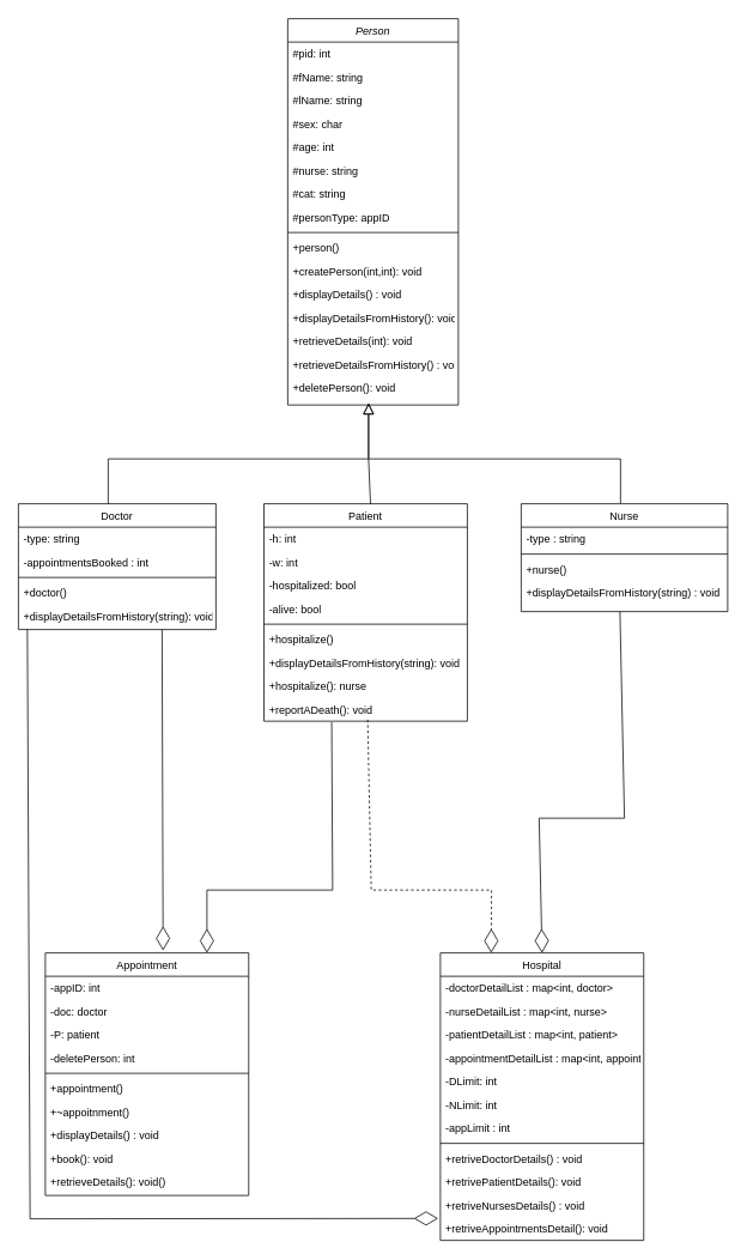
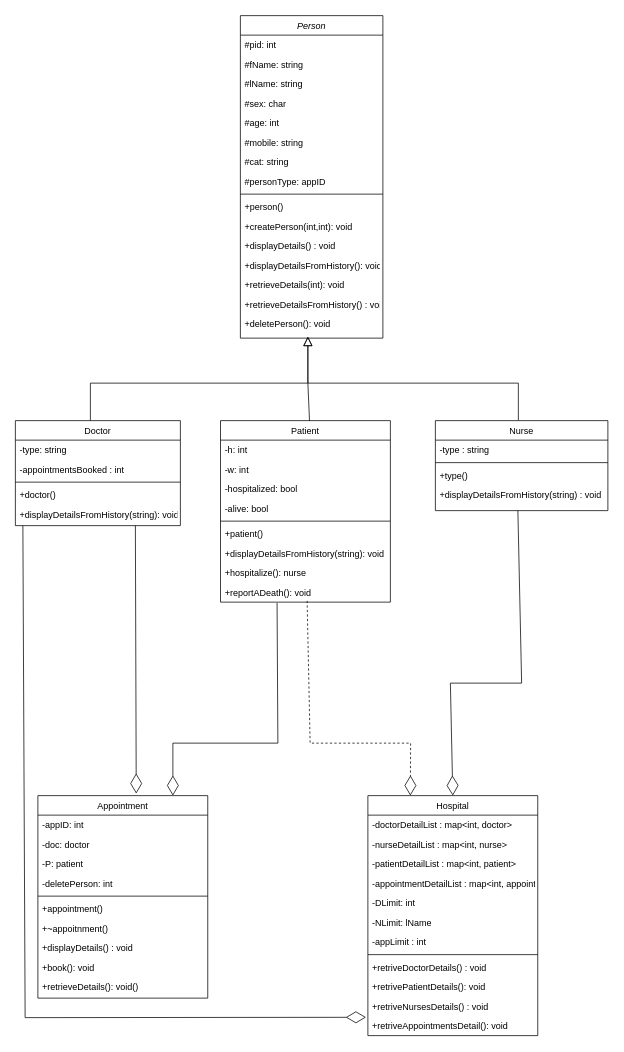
- <mxCell id="8" value="#nurse: string&#10;" style="text;align=left;verticalAlign=top;spacingLeft=4;spacingRight=4;overflow=hidden;rotatable=0;points=[[0,0.5],[1,0.5]];portConstraint=eastwest;" parent="2" vertex="1"><mxGeometry y="156" width="190" height="26" as="geometry" /></mxCell>
+ <mxCell id="8" value="#mobile: string&#10;" style="text;align=left;verticalAlign=top;spacingLeft=4;spacingRight=4;overflow=hidden;rotatable=0;points=[[0,0.5],[1,0.5]];portConstraint=eastwest;" parent="2" vertex="1"><mxGeometry y="156" width="190" height="26" as="geometry" /></mxCell>
- <mxCell id="38" value="+nurse()&#10;" style="text;align=left;verticalAlign=top;spacingLeft=4;spacingRight=4;overflow=hidden;rotatable=0;points=[[0,0.5],[1,0.5]];portConstraint=eastwest;" parent="35" vertex="1"><mxGeometry y="60" width="230" height="26" as="geometry" /></mxCell>
+ <mxCell id="38" value="+type()&#10;" style="text;align=left;verticalAlign=top;spacingLeft=4;spacingRight=4;overflow=hidden;rotatable=0;points=[[0,0.5],[1,0.5]];portConstraint=eastwest;" parent="35" vertex="1"><mxGeometry y="60" width="230" height="26" as="geometry" /></mxCell>
- <mxCell id="31" value="+hospitalize()&#10;" style="text;align=left;verticalAlign=top;spacingLeft=4;spacingRight=4;overflow=hidden;rotatable=0;points=[[0,0.5],[1,0.5]];portConstraint=eastwest;" parent="25" vertex="1"><mxGeometry y="138" width="226.5" height="26" as="geometry" /></mxCell>
+ <mxCell id="31" value="+patient()&#10;" style="text;align=left;verticalAlign=top;spacingLeft=4;spacingRight=4;overflow=hidden;rotatable=0;points=[[0,0.5],[1,0.5]];portConstraint=eastwest;" parent="25" vertex="1"><mxGeometry y="138" width="226.5" height="26" as="geometry" /></mxCell>
- <mxCell id="46" value="-NLimit: int&#10;" style="text;align=left;verticalAlign=top;spacingLeft=4;spacingRight=4;overflow=hidden;rotatable=0;points=[[0,0.5],[1,0.5]];portConstraint=eastwest;" parent="40" vertex="1"><mxGeometry y="156" width="226.5" height="26" as="geometry" /></mxCell>
+ <mxCell id="46" value="-NLimit: lName&#10;" style="text;align=left;verticalAlign=top;spacingLeft=4;spacingRight=4;overflow=hidden;rotatable=0;points=[[0,0.5],[1,0.5]];portConstraint=eastwest;" parent="40" vertex="1"><mxGeometry y="156" width="226.5" height="26" as="geometry" /></mxCell>
